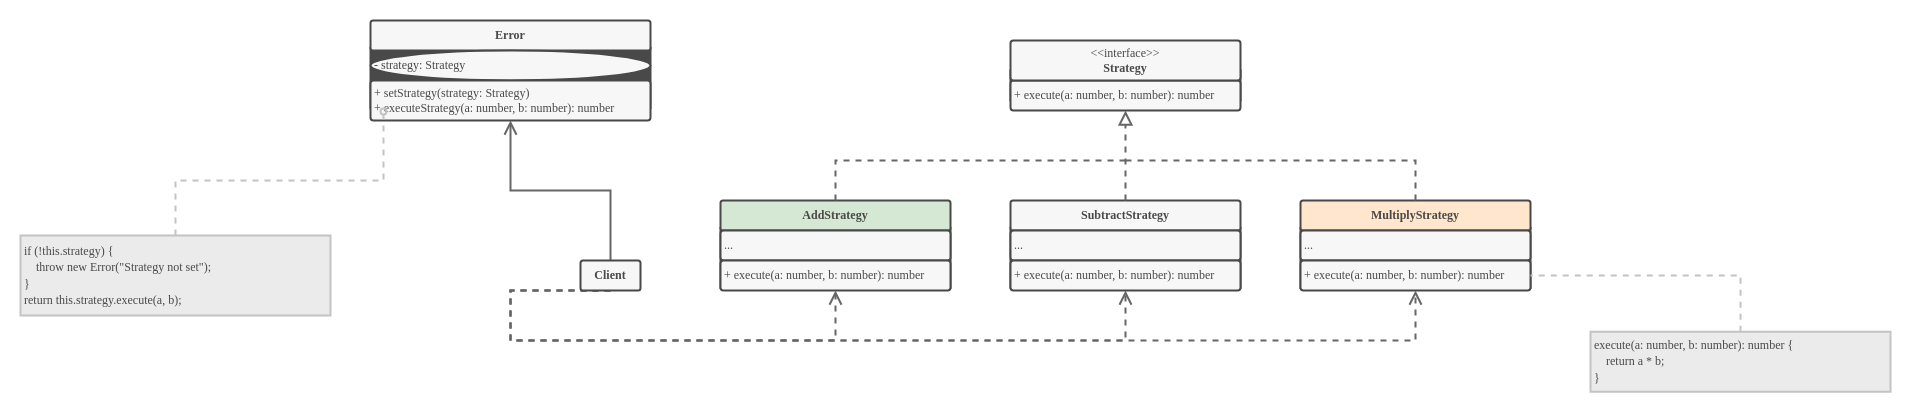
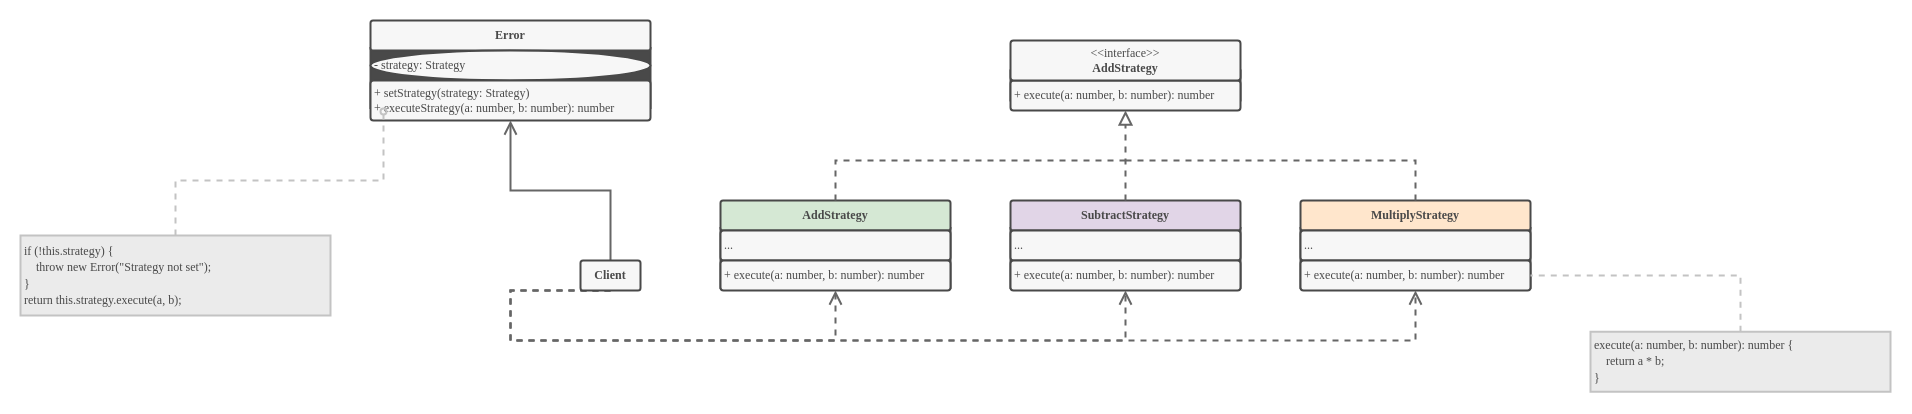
- <mxCell id="5" value="&lt;font face=&quot;Nunito&quot; color=&quot;#494949&quot;&gt;&amp;lt;&amp;lt;interface&amp;gt;&amp;gt;&lt;br&gt;&lt;b&gt;Strategy&lt;/b&gt;&lt;br&gt;&lt;/font&gt;" style="rounded=1;whiteSpace=wrap;html=1;arcSize=6;fillColor=#F7F7F7;strokeColor=#494949;container=0;strokeWidth=2;absoluteArcSize=1;" vertex="1" parent="2"><mxGeometry width="230" height="40" as="geometry" /></mxCell>
+ <mxCell id="5" value="&lt;font face=&quot;Nunito&quot; color=&quot;#494949&quot;&gt;&amp;lt;&amp;lt;interface&amp;gt;&amp;gt;&lt;br&gt;&lt;b&gt;AddStrategy&lt;/b&gt;&lt;br&gt;&lt;/font&gt;" style="rounded=1;whiteSpace=wrap;html=1;arcSize=6;fillColor=#F7F7F7;strokeColor=#494949;container=0;strokeWidth=2;absoluteArcSize=1;" vertex="1" parent="2"><mxGeometry width="230" height="40" as="geometry" /></mxCell>
- <mxCell id="13" value="&lt;font face=&quot;Nunito&quot; color=&quot;#494949&quot;&gt;&lt;b&gt;SubtractStrategy&lt;/b&gt;&lt;/font&gt;" style="rounded=1;whiteSpace=wrap;html=1;arcSize=5;fillColor=#F7F7F7;strokeColor=#494949;strokeWidth=2;container=0;absoluteArcSize=1;" vertex="1" parent="11"><mxGeometry width="230.0" height="30" as="geometry" /></mxCell>
+ <mxCell id="13" value="&lt;font face=&quot;Nunito&quot; color=&quot;#494949&quot;&gt;&lt;b&gt;SubtractStrategy&lt;/b&gt;&lt;/font&gt;" style="rounded=1;whiteSpace=wrap;html=1;arcSize=5;fillColor=#e1d5e7;strokeColor=#494949;strokeWidth=2;container=0;absoluteArcSize=1;" vertex="1" parent="11"><mxGeometry width="230.0" height="30" as="geometry" /></mxCell>
